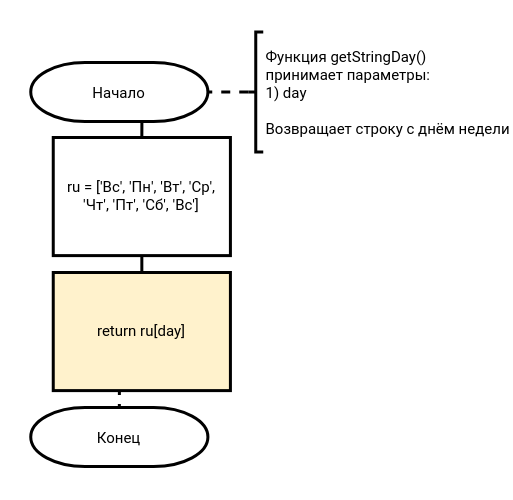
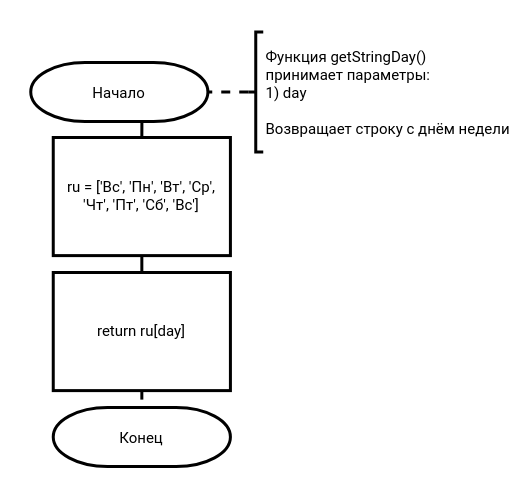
- <mxCell id="7" value="return ru[day]" style="rounded=0;whiteSpace=wrap;html=1;absoluteArcSize=1;arcSize=14;strokeWidth=2;fontFamily=Roboto;fontSource=https%3A%2F%2Ffonts.googleapis.com%2Fcss%3Ffamily%3DRoboto;fontSize=10;fillColor=#fff2cc;" vertex="1" parent="1"><mxGeometry x="35" y="181" width="118.11" height="78.74" as="geometry" /></mxCell>
+ <mxCell id="7" value="return ru[day]" style="rounded=0;whiteSpace=wrap;html=1;absoluteArcSize=1;arcSize=14;strokeWidth=2;fontFamily=Roboto;fontSource=https%3A%2F%2Ffonts.googleapis.com%2Fcss%3Ffamily%3DRoboto;fontSize=10;" vertex="1" parent="1"><mxGeometry x="35" y="181" width="118.11" height="78.74" as="geometry" /></mxCell>
- <mxCell id="8" value="Конец" style="strokeWidth=2;html=1;shape=mxgraph.flowchart.terminator;whiteSpace=wrap;fontFamily=Roboto;fontSource=https%3A%2F%2Ffonts.googleapis.com%2Fcss%3Ffamily%3DRoboto;fontSize=10;" vertex="1" parent="1"><mxGeometry x="20" y="271" width="118.11" height="39.37" as="geometry" /></mxCell>
+ <mxCell id="8" value="Конец" style="strokeWidth=2;html=1;shape=mxgraph.flowchart.terminator;whiteSpace=wrap;fontFamily=Roboto;fontSource=https%3A%2F%2Ffonts.googleapis.com%2Fcss%3Ffamily%3DRoboto;fontSize=10;" vertex="1" parent="1"><mxGeometry x="35" y="271" width="118.11" height="39.37" as="geometry" /></mxCell>
